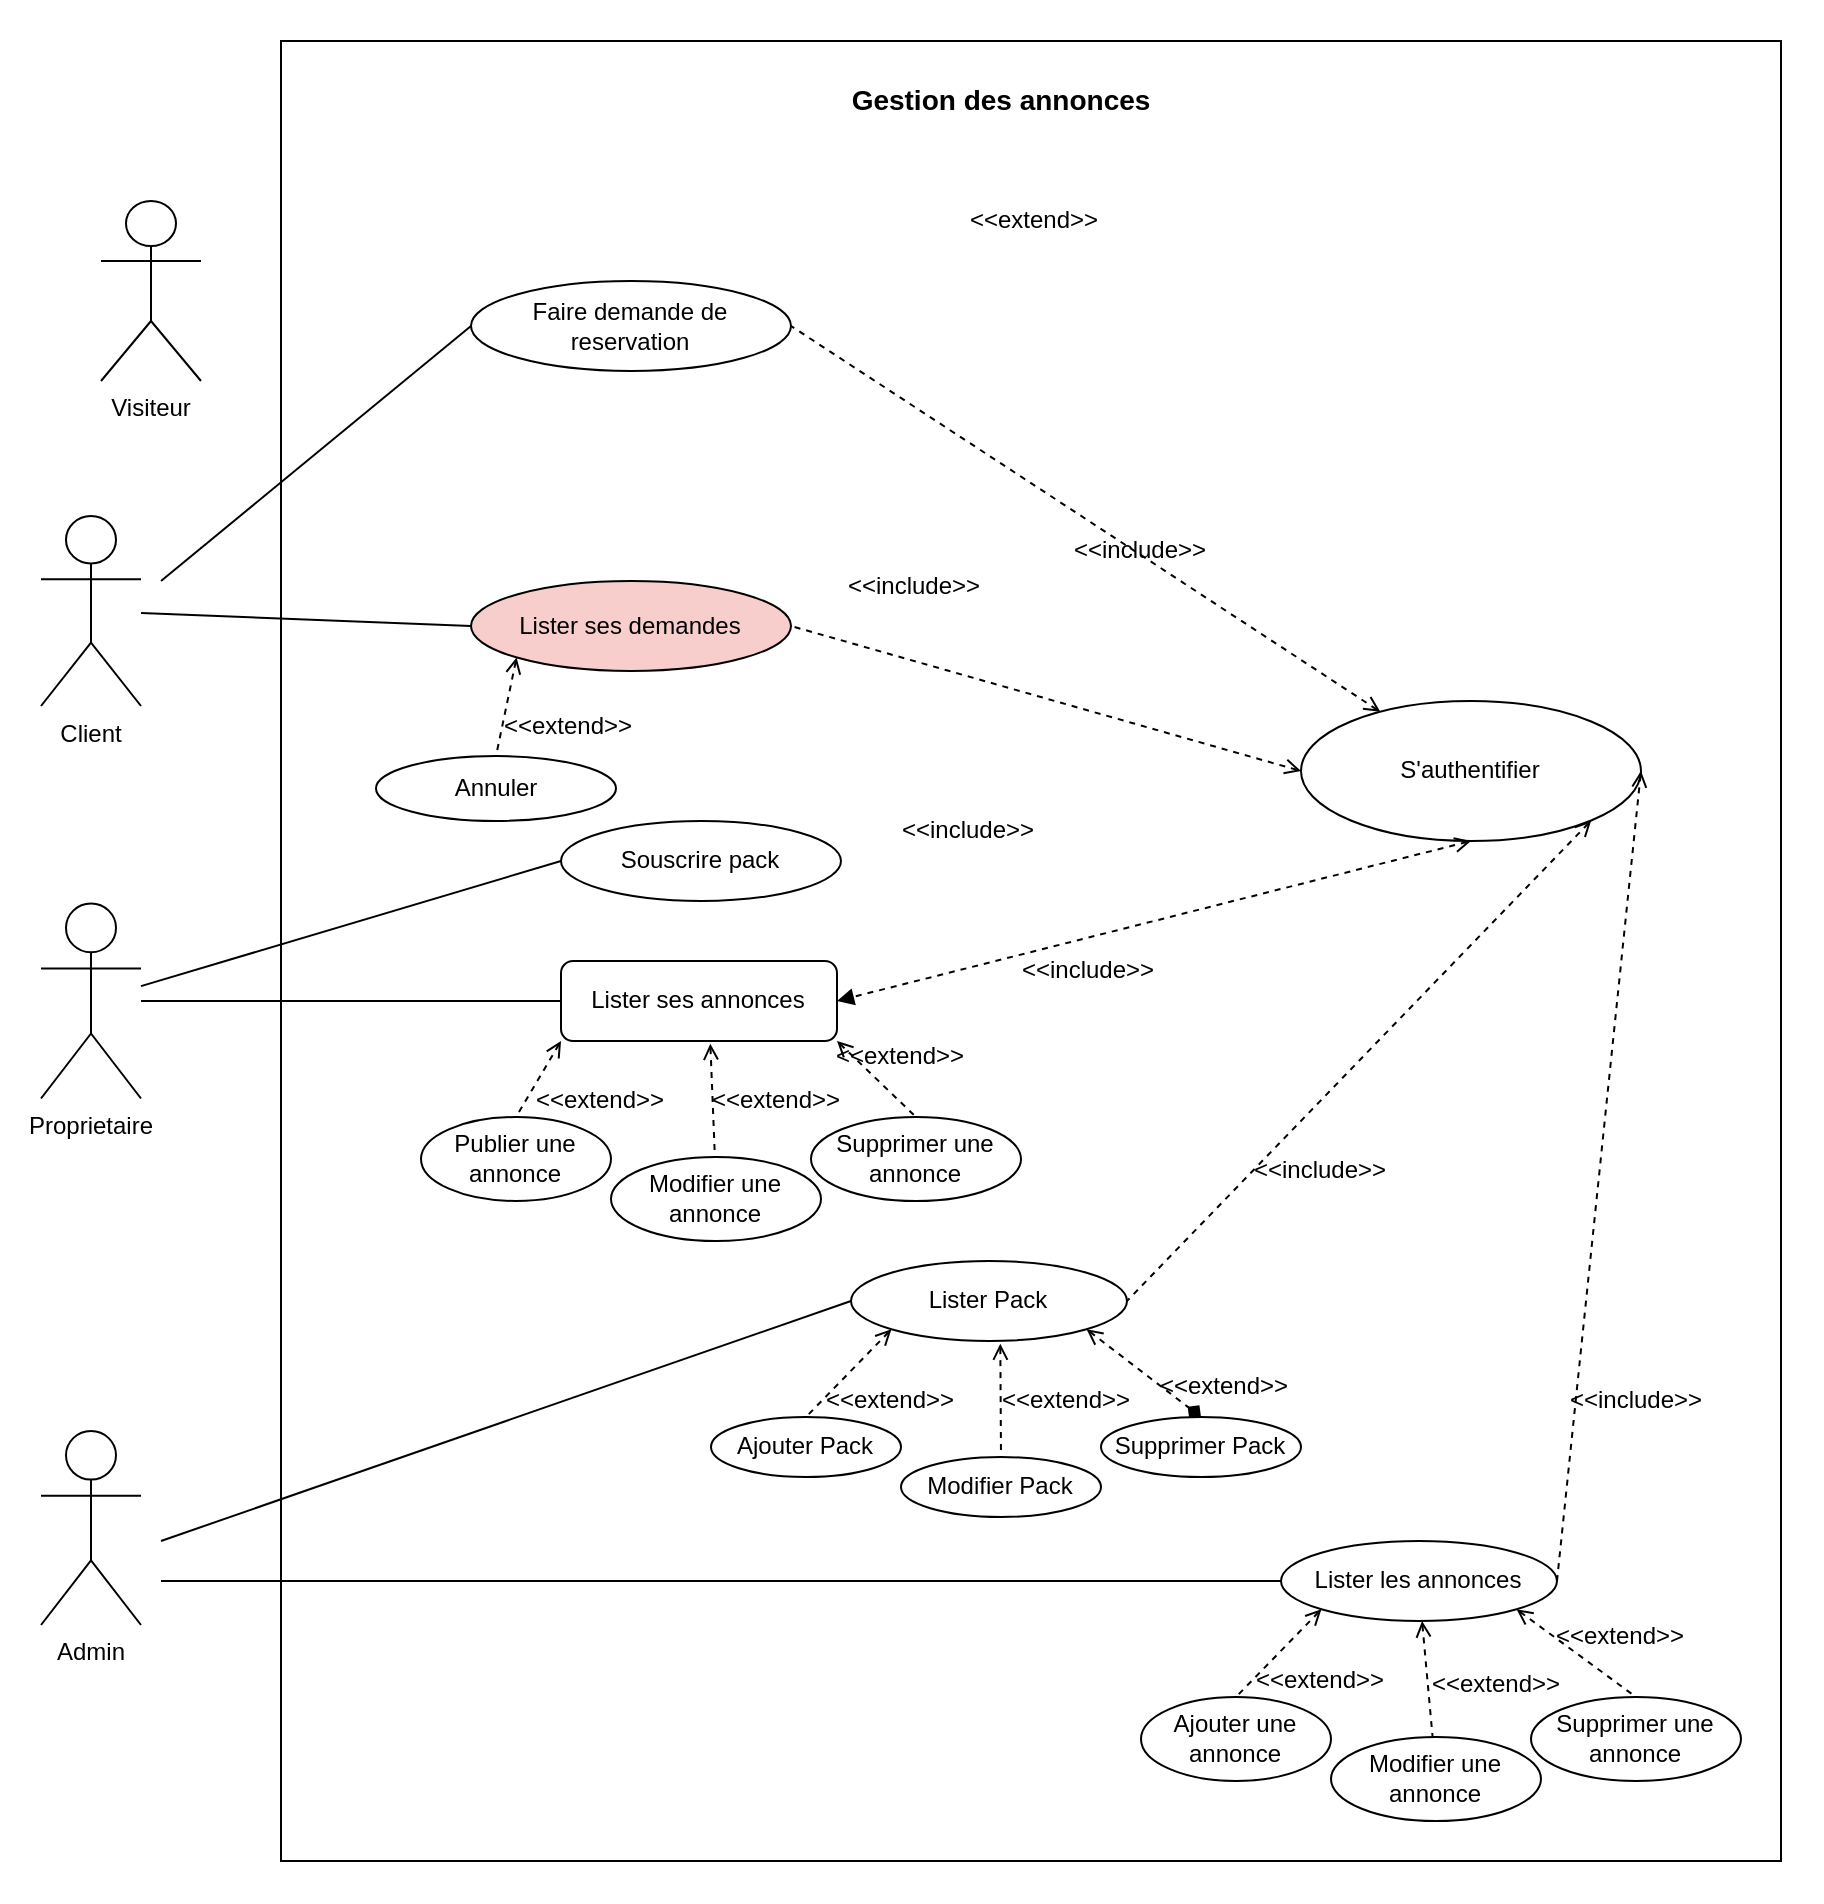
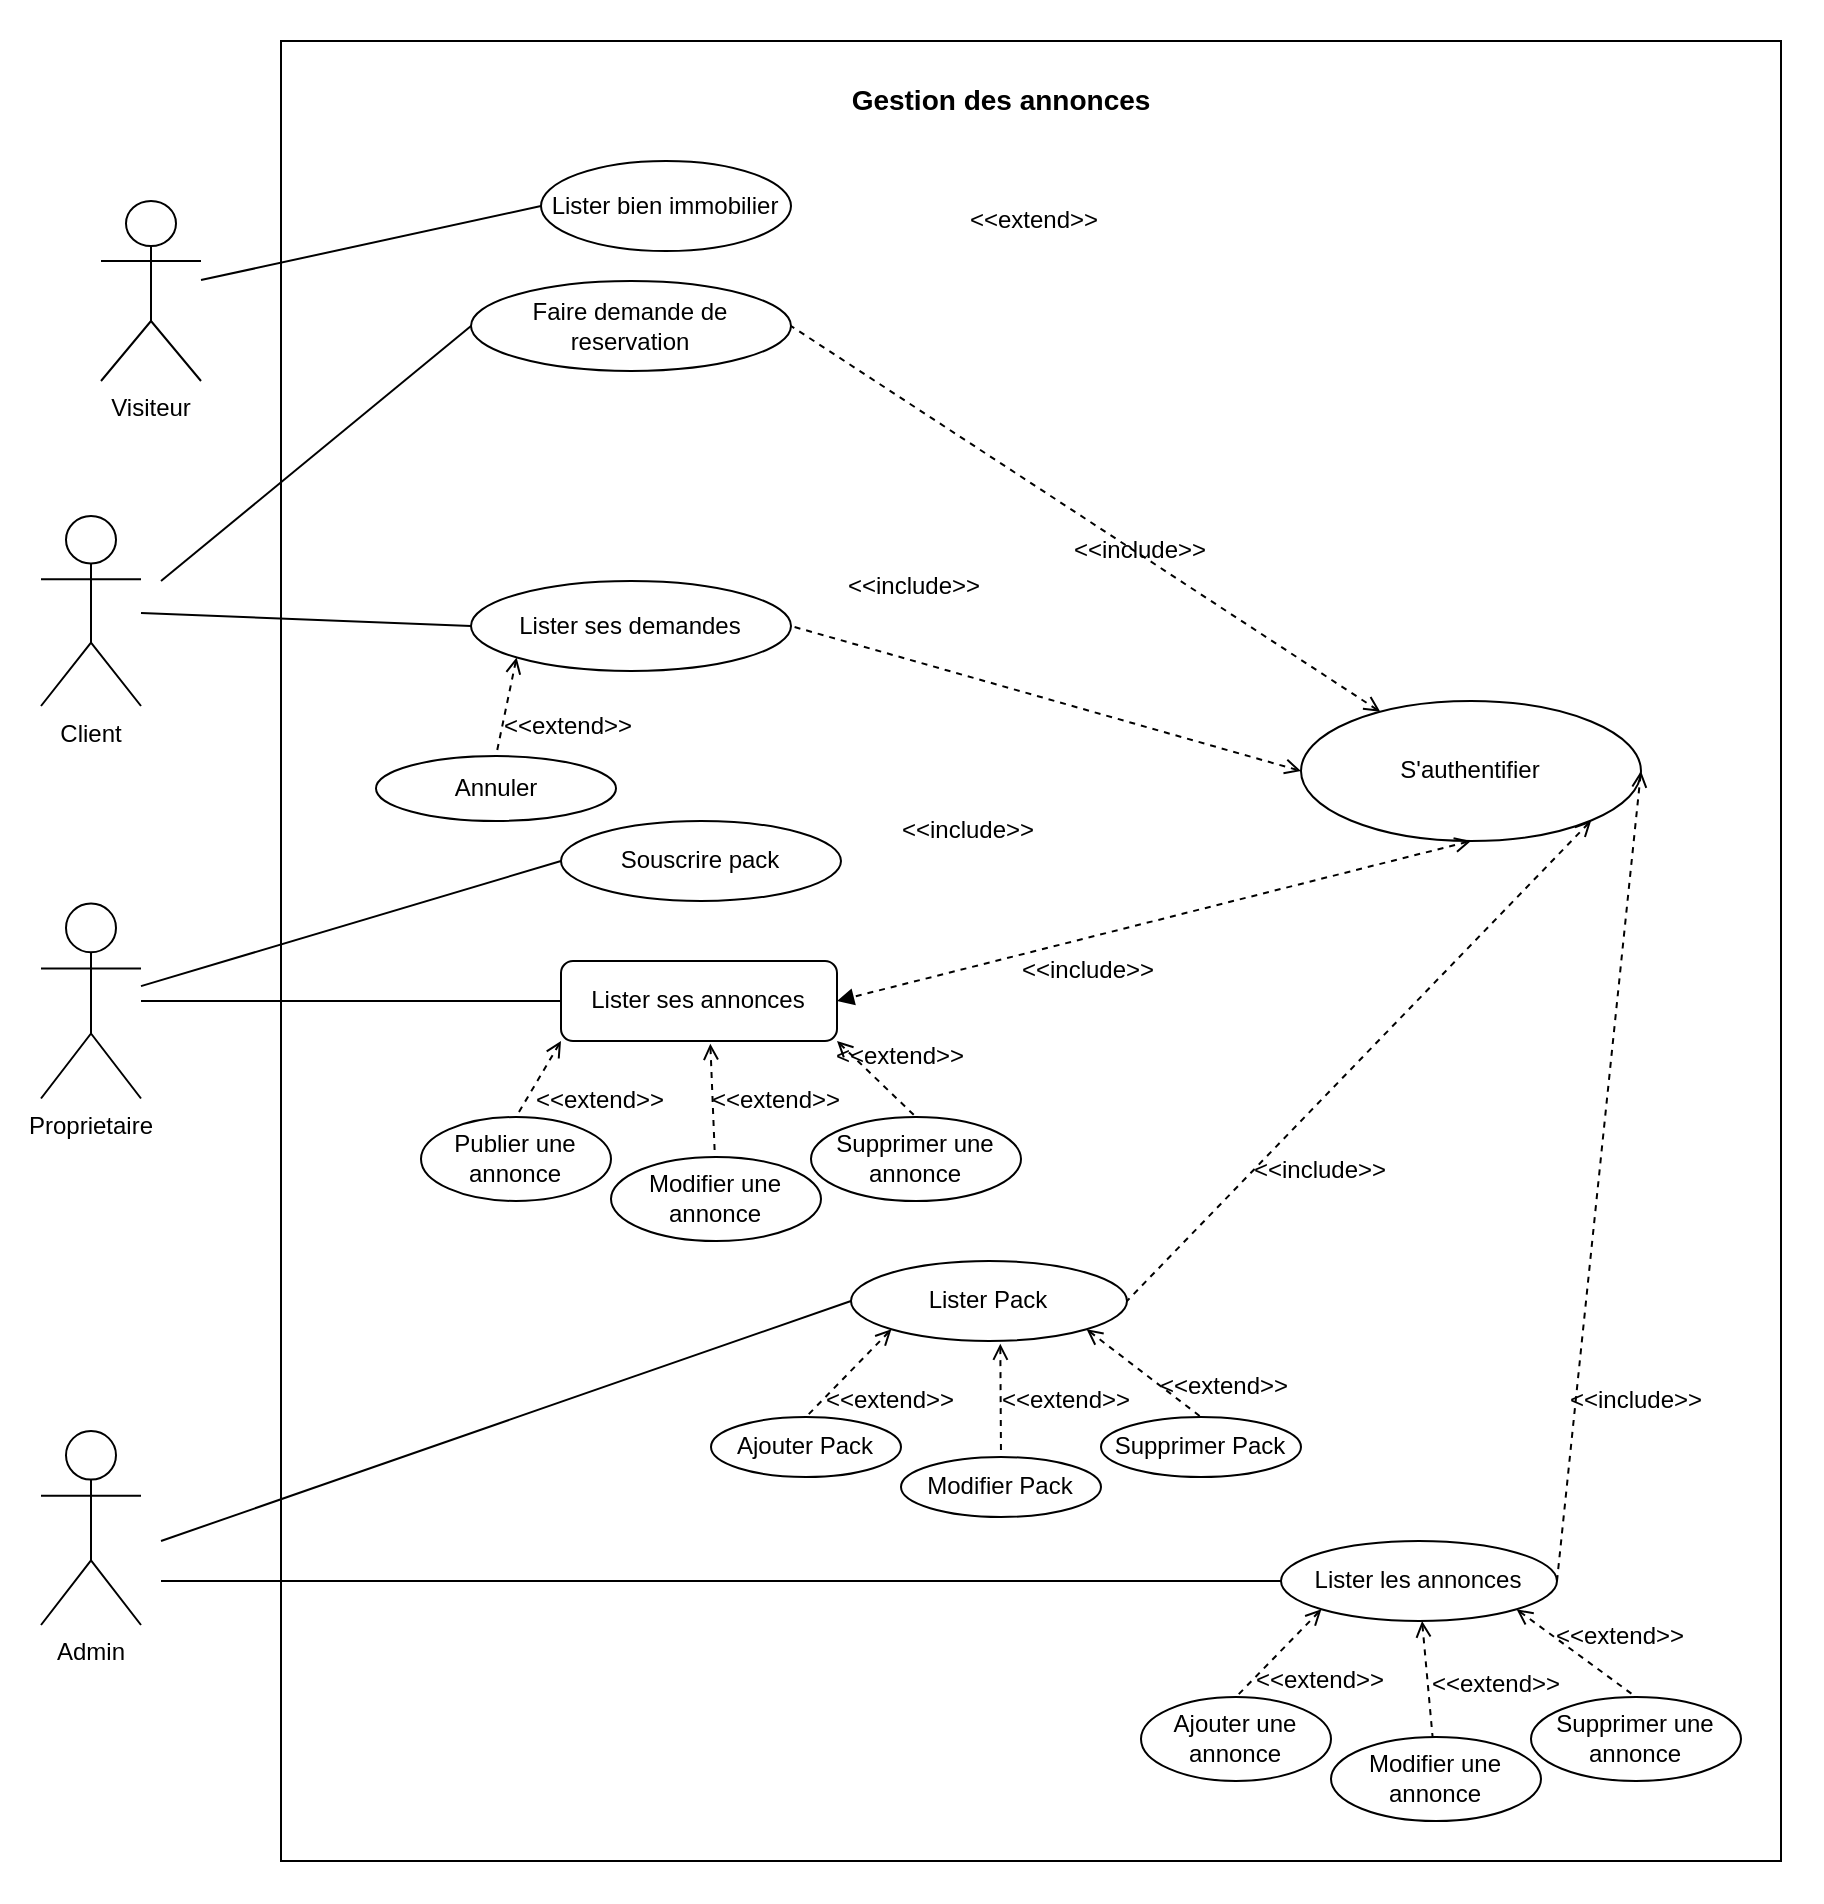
+ <mxCell id="8" value="&lt;font style=&quot;vertical-align: inherit;&quot;&gt;&lt;font style=&quot;vertical-align: inherit;&quot;&gt;&lt;font style=&quot;vertical-align: inherit;&quot;&gt;&lt;font style=&quot;vertical-align: inherit;&quot;&gt;&lt;font style=&quot;vertical-align: inherit;&quot;&gt;&lt;font style=&quot;vertical-align: inherit;&quot;&gt;&lt;font style=&quot;vertical-align: inherit;&quot;&gt;&lt;font style=&quot;vertical-align: inherit;&quot;&gt;&lt;font style=&quot;vertical-align: inherit;&quot;&gt;&lt;font style=&quot;vertical-align: inherit;&quot;&gt;Lister bien immobilier&lt;/font&gt;&lt;/font&gt;&lt;/font&gt;&lt;/font&gt;&lt;/font&gt;&lt;/font&gt;&lt;/font&gt;&lt;/font&gt;&lt;/font&gt;&lt;/font&gt;" style="ellipse;whiteSpace=wrap;html=1;" vertex="1" parent="1"><mxGeometry x="270" y="80" width="125" height="45" as="geometry" /></mxCell>
+ <mxCell id="10" value="" style="endArrow=none;html=1;rounded=0;entryX=0;entryY=0.5;entryDx=0;entryDy=0;" edge="1" parent="1" target="8" source="3"><mxGeometry width="50" height="50" relative="1" as="geometry"><mxPoint x="-20" y="202" as="sourcePoint" /><mxPoint x="30" y="152" as="targetPoint" /></mxGeometry></mxCell>
- <mxCell id="16" value="&lt;font style=&quot;vertical-align: inherit;&quot;&gt;&lt;font style=&quot;vertical-align: inherit;&quot;&gt;&lt;font style=&quot;vertical-align: inherit;&quot;&gt;&lt;font style=&quot;vertical-align: inherit;&quot;&gt;&lt;font style=&quot;vertical-align: inherit;&quot;&gt;&lt;font style=&quot;vertical-align: inherit;&quot;&gt;Lister ses demandes&lt;/font&gt;&lt;/font&gt;&lt;/font&gt;&lt;/font&gt;&lt;/font&gt;&lt;/font&gt;" style="ellipse;whiteSpace=wrap;html=1;fillColor=#f8cecc;" vertex="1" parent="1"><mxGeometry x="235" y="290" width="160" height="45" as="geometry" /></mxCell>
+ <mxCell id="16" value="&lt;font style=&quot;vertical-align: inherit;&quot;&gt;&lt;font style=&quot;vertical-align: inherit;&quot;&gt;&lt;font style=&quot;vertical-align: inherit;&quot;&gt;&lt;font style=&quot;vertical-align: inherit;&quot;&gt;&lt;font style=&quot;vertical-align: inherit;&quot;&gt;&lt;font style=&quot;vertical-align: inherit;&quot;&gt;Lister ses demandes&lt;/font&gt;&lt;/font&gt;&lt;/font&gt;&lt;/font&gt;&lt;/font&gt;&lt;/font&gt;" style="ellipse;whiteSpace=wrap;html=1;" vertex="1" parent="1"><mxGeometry x="235" y="290" width="160" height="45" as="geometry" /></mxCell>
- <mxCell id="43" value="" style="endArrow=diamond;html=1;rounded=0;exitX=1;exitY=1;exitDx=0;exitDy=0;entryX=0.5;entryY=0;entryDx=0;entryDy=0;dashed=1;startArrow=open;startFill=0;" edge="1" source="44" target="48" parent="1"><mxGeometry width="50" height="50" relative="1" as="geometry"><mxPoint x="605.38" y="664.5" as="sourcePoint" /><mxPoint x="669.38" y="691.5" as="targetPoint" /></mxGeometry></mxCell>
+ <mxCell id="43" value="" style="endArrow=none;html=1;rounded=0;exitX=1;exitY=1;exitDx=0;exitDy=0;entryX=0.5;entryY=0;entryDx=0;entryDy=0;dashed=1;startArrow=open;startFill=0;" edge="1" source="44" target="48" parent="1"><mxGeometry width="50" height="50" relative="1" as="geometry"><mxPoint x="605.38" y="664.5" as="sourcePoint" /><mxPoint x="669.38" y="691.5" as="targetPoint" /></mxGeometry></mxCell>
